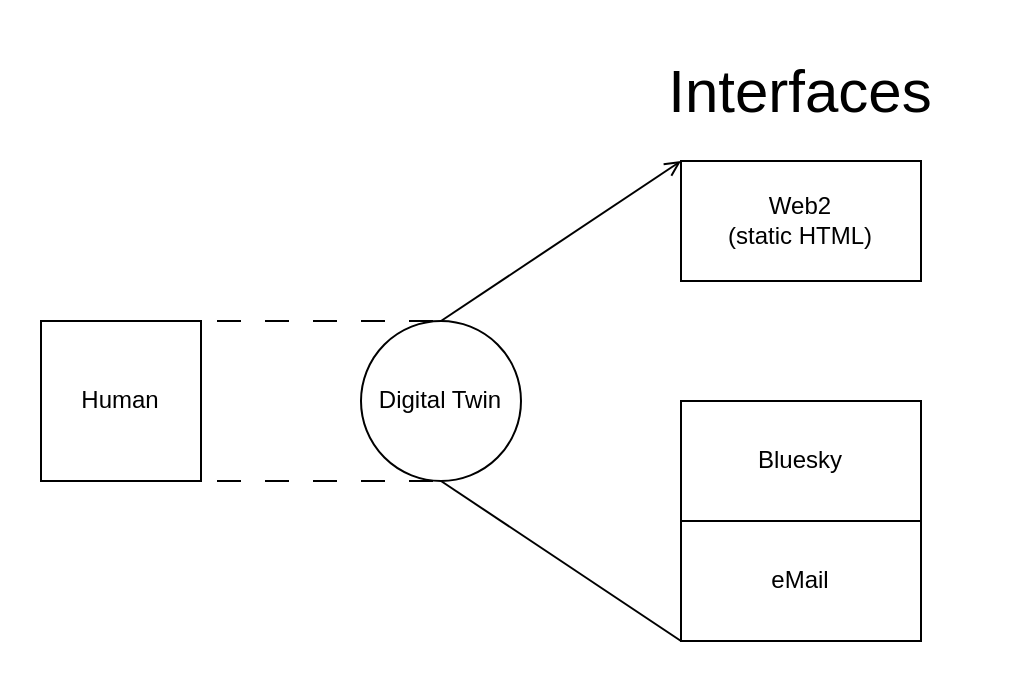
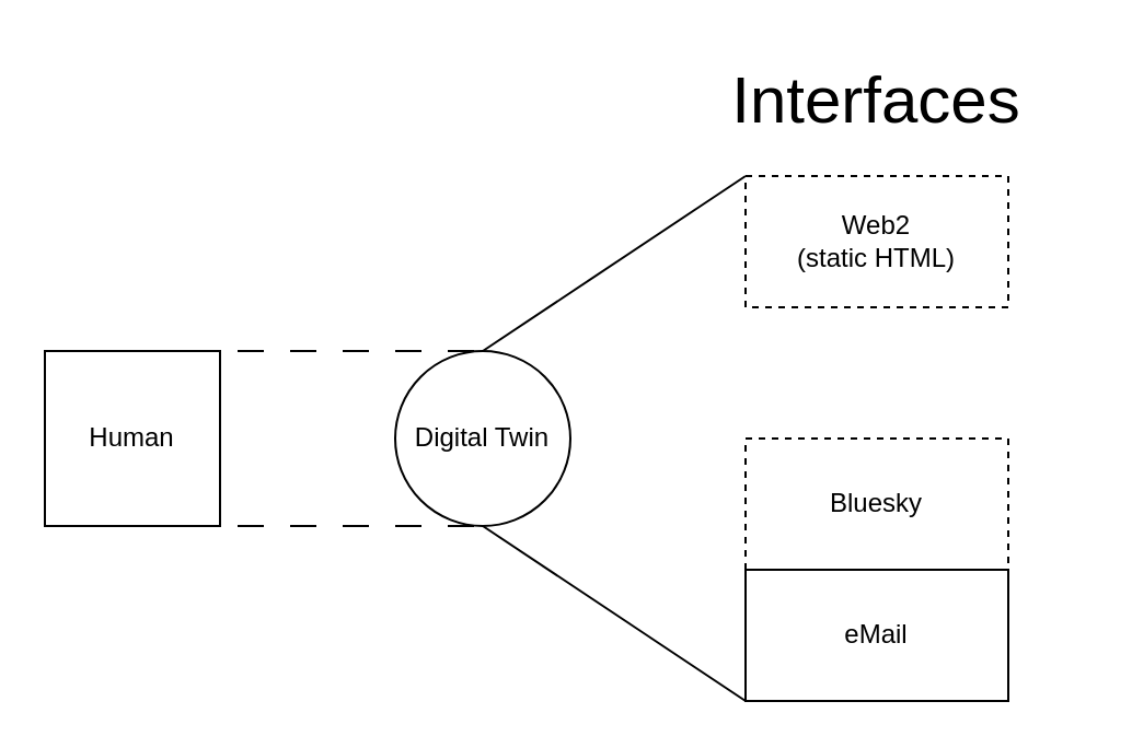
- <mxCell id="5" style="rounded=0;orthogonalLoop=1;jettySize=auto;html=1;exitX=0.5;exitY=0;exitDx=0;exitDy=0;entryX=0;entryY=0;entryDx=0;entryDy=0;endArrow=open;endFill=0;" edge="1" parent="1" source="7" target="8"><mxGeometry relative="1" as="geometry" /></mxCell>
+ <mxCell id="5" style="rounded=0;orthogonalLoop=1;jettySize=auto;html=1;exitX=0.5;exitY=0;exitDx=0;exitDy=0;entryX=0;entryY=0;entryDx=0;entryDy=0;endArrow=none;endFill=0;" edge="1" parent="1" source="7" target="8"><mxGeometry relative="1" as="geometry" /></mxCell>
- <mxCell id="8" value="Web2&lt;br&gt;(static HTML)" style="rounded=0;whiteSpace=wrap;html=1;" vertex="1" parent="1"><mxGeometry x="340" y="80" width="120" height="60" as="geometry" /></mxCell>
+ <mxCell id="8" value="Web2&lt;br&gt;(static HTML)" style="rounded=0;whiteSpace=wrap;html=1;dashed=1;" vertex="1" parent="1"><mxGeometry x="340" y="80" width="120" height="60" as="geometry" /></mxCell>
- <mxCell id="9" value="Bluesky" style="rounded=0;whiteSpace=wrap;html=1;" vertex="1" parent="1"><mxGeometry x="340" y="200" width="120" height="60" as="geometry" /></mxCell>
+ <mxCell id="9" value="Bluesky" style="rounded=0;whiteSpace=wrap;html=1;dashed=1;" vertex="1" parent="1"><mxGeometry x="340" y="200" width="120" height="60" as="geometry" /></mxCell>
